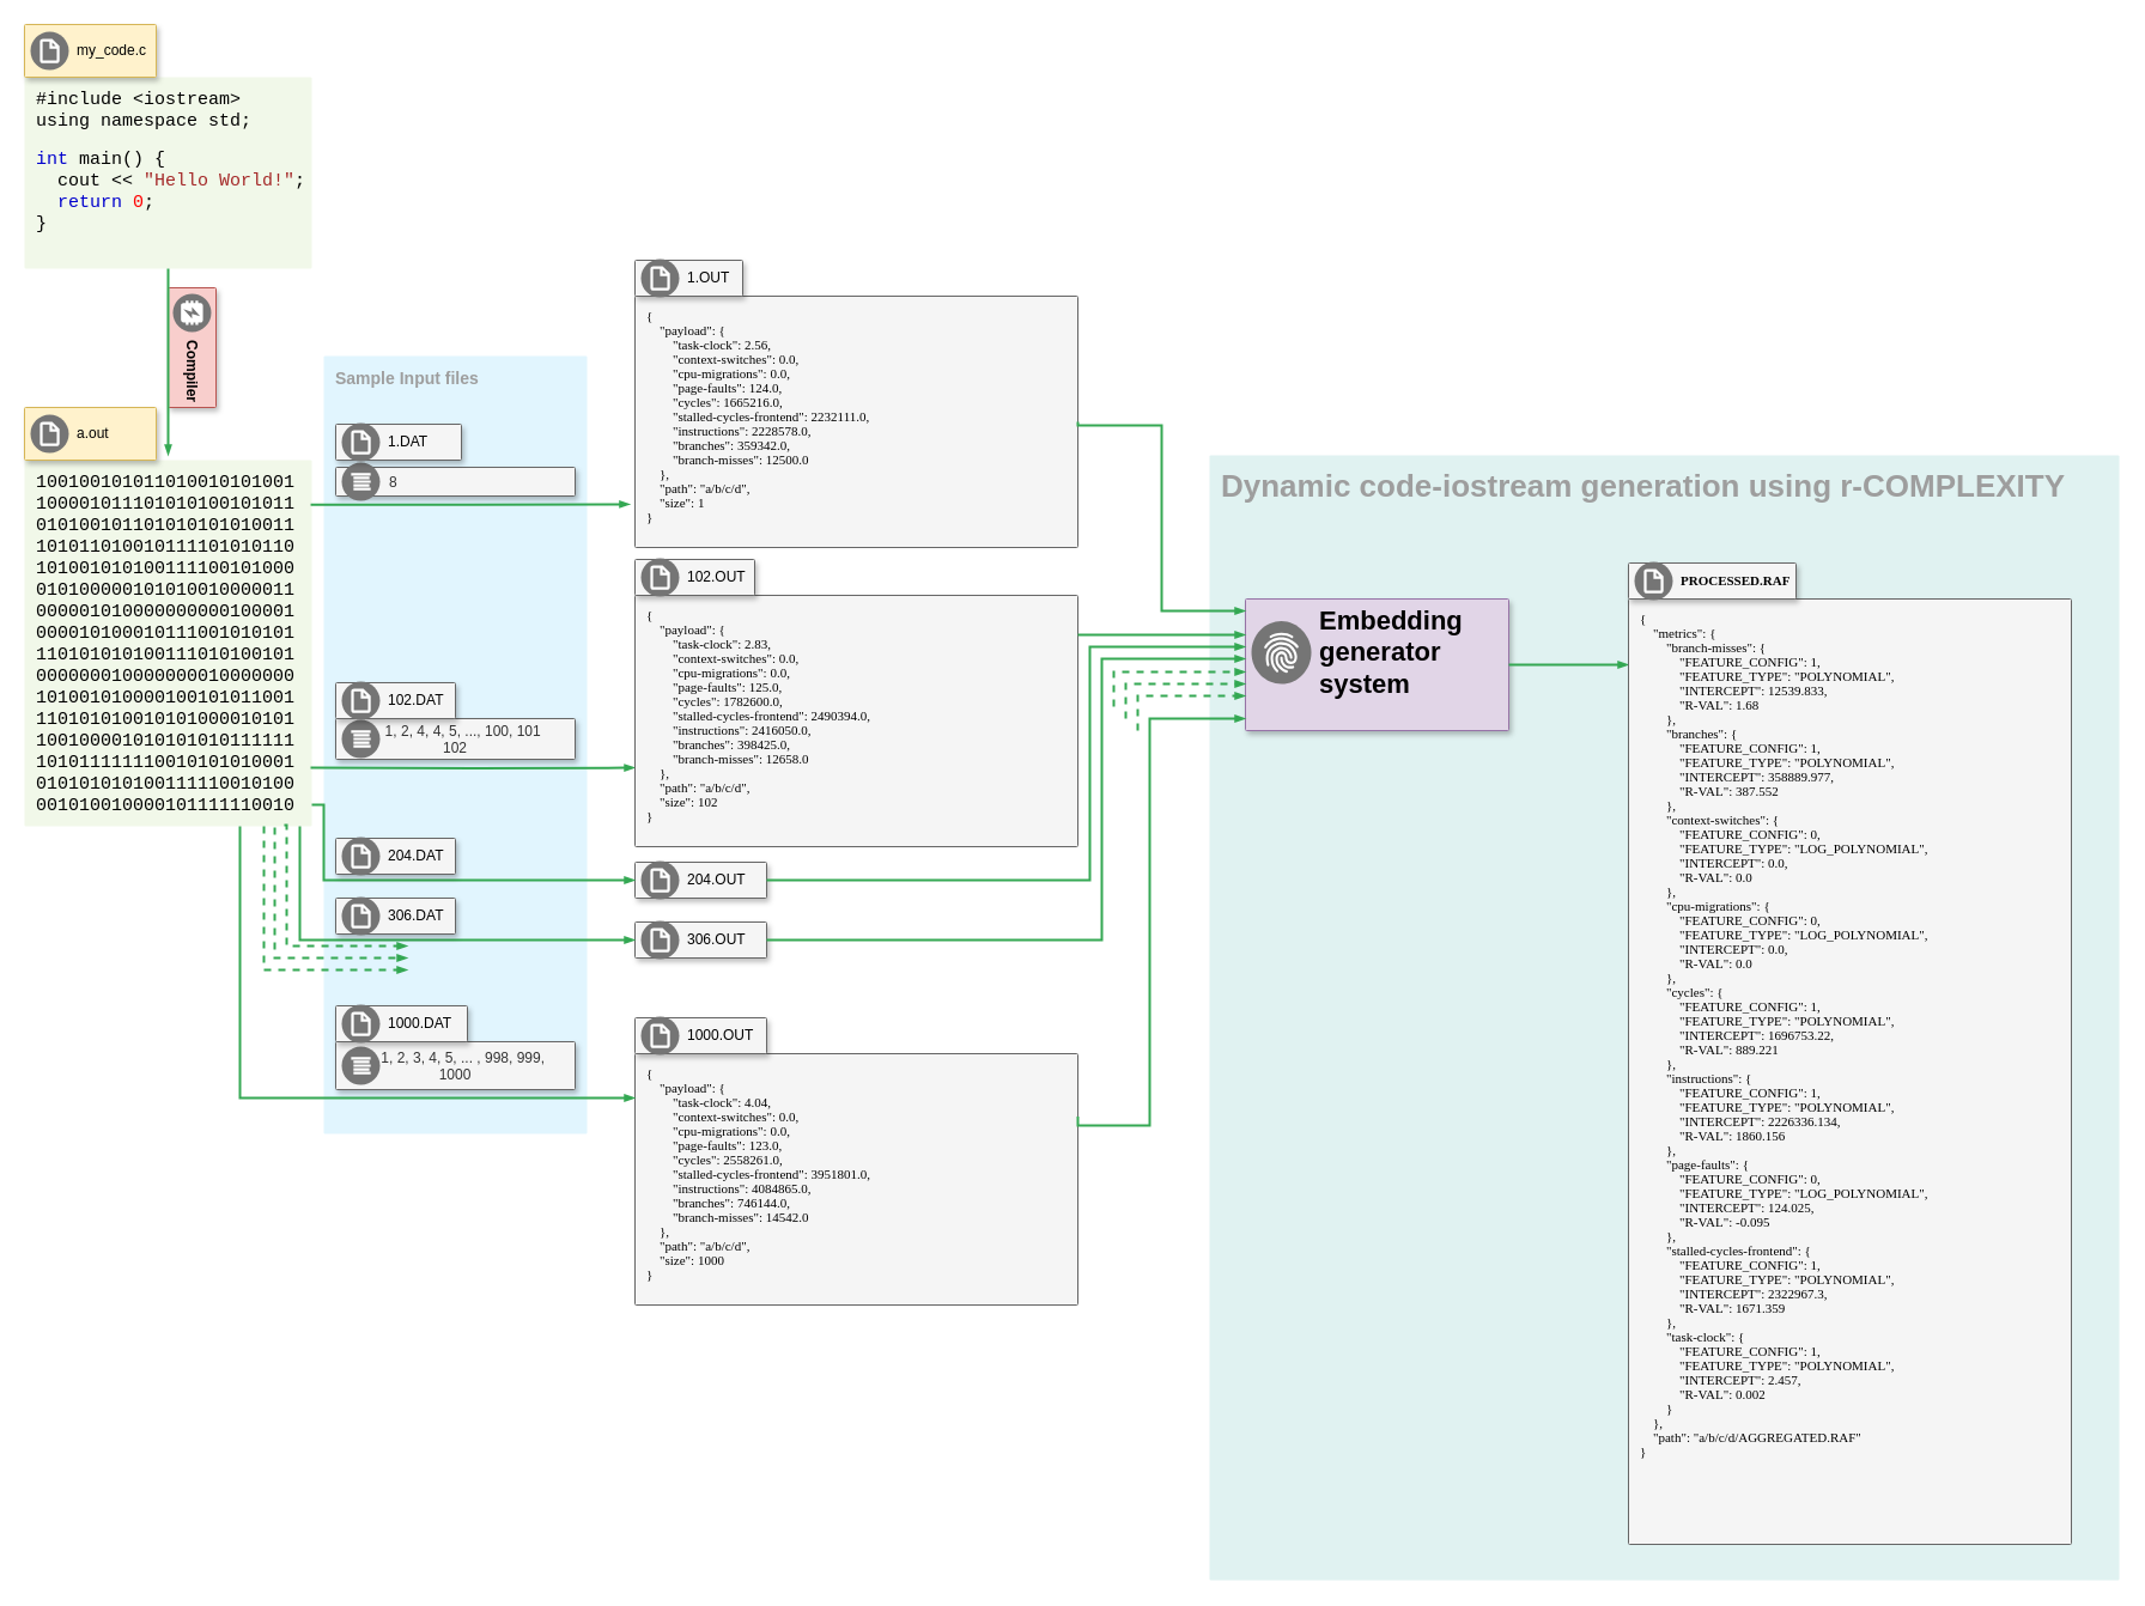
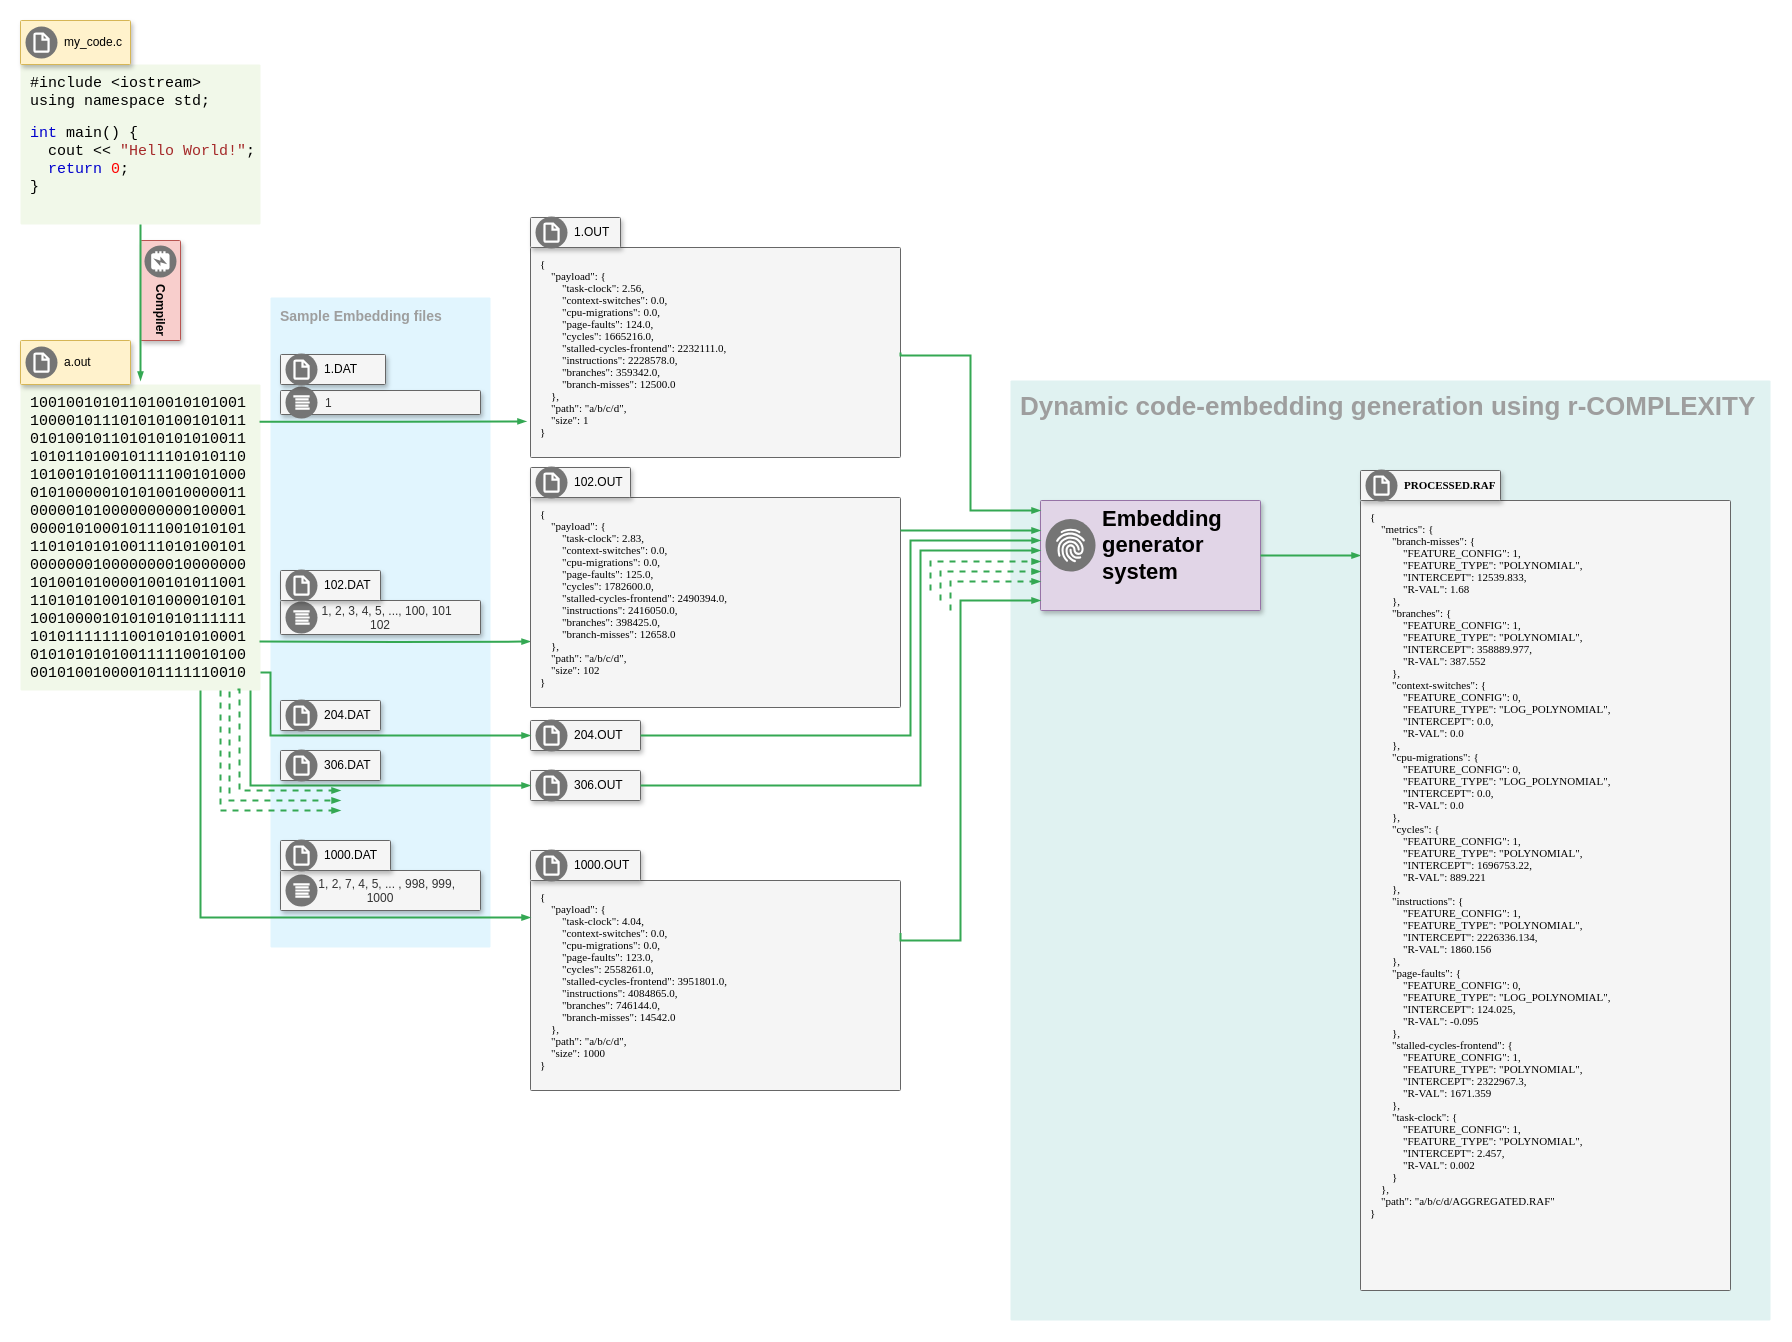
- <mxCell id="3" value="&lt;b&gt;&lt;font style=&quot;font-size: 14px&quot;&gt;Sample Input files&amp;nbsp;&lt;/font&gt;&lt;/b&gt;" style="sketch=0;points=[[0,0,0],[0.25,0,0],[0.5,0,0],[0.75,0,0],[1,0,0],[1,0.25,0],[1,0.5,0],[1,0.75,0],[1,1,0],[0.75,1,0],[0.5,1,0],[0.25,1,0],[0,1,0],[0,0.75,0],[0,0.5,0],[0,0.25,0]];rounded=1;absoluteArcSize=1;arcSize=2;html=1;strokeColor=none;gradientColor=none;shadow=0;dashed=0;fontSize=12;fontColor=#9E9E9E;align=left;verticalAlign=top;spacing=10;spacingTop=-4;fillColor=#E1F5FE;labelBackgroundColor=none;" vertex="1" parent="1"><mxGeometry x="270" y="297" width="220" height="650" as="geometry" /></mxCell>
+ <mxCell id="3" value="&lt;b&gt;&lt;font style=&quot;font-size: 14px&quot;&gt;Sample Embedding files&amp;nbsp;&lt;/font&gt;&lt;/b&gt;" style="sketch=0;points=[[0,0,0],[0.25,0,0],[0.5,0,0],[0.75,0,0],[1,0,0],[1,0.25,0],[1,0.5,0],[1,0.75,0],[1,1,0],[0.75,1,0],[0.5,1,0],[0.25,1,0],[0,1,0],[0,0.75,0],[0,0.5,0],[0,0.25,0]];rounded=1;absoluteArcSize=1;arcSize=2;html=1;strokeColor=none;gradientColor=none;shadow=0;dashed=0;fontSize=12;fontColor=#9E9E9E;align=left;verticalAlign=top;spacing=10;spacingTop=-4;fillColor=#E1F5FE;labelBackgroundColor=none;" vertex="1" parent="1"><mxGeometry x="270" y="297" width="220" height="650" as="geometry" /></mxCell>
- <mxCell id="2" value="&lt;b&gt;&lt;font style=&quot;font-size: 26px&quot;&gt;Dynamic code-iostream generation using r-COMPLEXITY&lt;/font&gt;&lt;/b&gt;" style="sketch=0;points=[[0,0,0],[0.25,0,0],[0.5,0,0],[0.75,0,0],[1,0,0],[1,0.25,0],[1,0.5,0],[1,0.75,0],[1,1,0],[0.75,1,0],[0.5,1,0],[0.25,1,0],[0,1,0],[0,0.75,0],[0,0.5,0],[0,0.25,0]];rounded=1;absoluteArcSize=1;arcSize=2;html=1;strokeColor=none;gradientColor=none;shadow=0;dashed=0;fontSize=12;fontColor=#9E9E9E;align=left;verticalAlign=top;spacing=10;spacingTop=-4;fillColor=#E0F2F1;labelBackgroundColor=none;" vertex="1" parent="1"><mxGeometry x="1010" y="380" width="760" height="940" as="geometry" /></mxCell>
+ <mxCell id="2" value="&lt;b&gt;&lt;font style=&quot;font-size: 26px&quot;&gt;Dynamic code-embedding generation using r-COMPLEXITY&lt;/font&gt;&lt;/b&gt;" style="sketch=0;points=[[0,0,0],[0.25,0,0],[0.5,0,0],[0.75,0,0],[1,0,0],[1,0.25,0],[1,0.5,0],[1,0.75,0],[1,1,0],[0.75,1,0],[0.5,1,0],[0.25,1,0],[0,1,0],[0,0.75,0],[0,0.5,0],[0,0.25,0]];rounded=1;absoluteArcSize=1;arcSize=2;html=1;strokeColor=none;gradientColor=none;shadow=0;dashed=0;fontSize=12;fontColor=#9E9E9E;align=left;verticalAlign=top;spacing=10;spacingTop=-4;fillColor=#E0F2F1;labelBackgroundColor=none;" vertex="1" parent="1"><mxGeometry x="1010" y="380" width="760" height="940" as="geometry" /></mxCell>
- <mxCell id="14" value="8                               " style="shadow=1;strokeWidth=1;rounded=1;absoluteArcSize=1;arcSize=2;labelBackgroundColor=none;fillColor=#f5f5f5;fontColor=#333333;strokeColor=#666666;" vertex="1" parent="1"><mxGeometry x="280" y="390" width="200" height="24" as="geometry" /></mxCell>
+ <mxCell id="14" value="1                               " style="shadow=1;strokeWidth=1;rounded=1;absoluteArcSize=1;arcSize=2;labelBackgroundColor=none;fillColor=#f5f5f5;fontColor=#333333;strokeColor=#666666;" vertex="1" parent="1"><mxGeometry x="280" y="390" width="200" height="24" as="geometry" /></mxCell>
- <mxCell id="21" value="    1, 2, 4, 4, 5, ..., 100, 101&#10;102" style="shadow=1;strokeWidth=1;rounded=1;absoluteArcSize=1;arcSize=2;labelBackgroundColor=none;fillColor=#f5f5f5;fontColor=#333333;strokeColor=#666666;" vertex="1" parent="1"><mxGeometry x="280" y="600" width="200" height="34" as="geometry" /></mxCell>
+ <mxCell id="21" value="    1, 2, 3, 4, 5, ..., 100, 101&#10;102" style="shadow=1;strokeWidth=1;rounded=1;absoluteArcSize=1;arcSize=2;labelBackgroundColor=none;fillColor=#f5f5f5;fontColor=#333333;strokeColor=#666666;" vertex="1" parent="1"><mxGeometry x="280" y="600" width="200" height="34" as="geometry" /></mxCell>
- <mxCell id="28" value="    1, 2, 3, 4, 5, ... , 998, 999,&#10;1000" style="shadow=1;strokeWidth=1;rounded=1;absoluteArcSize=1;arcSize=2;labelBackgroundColor=none;fillColor=#f5f5f5;fontColor=#333333;strokeColor=#666666;" vertex="1" parent="1"><mxGeometry x="280" y="870" width="200" height="40" as="geometry" /></mxCell>
+ <mxCell id="28" value="    1, 2, 7, 4, 5, ... , 998, 999,&#10;1000" style="shadow=1;strokeWidth=1;rounded=1;absoluteArcSize=1;arcSize=2;labelBackgroundColor=none;fillColor=#f5f5f5;fontColor=#333333;strokeColor=#666666;" vertex="1" parent="1"><mxGeometry x="280" y="870" width="200" height="40" as="geometry" /></mxCell>
